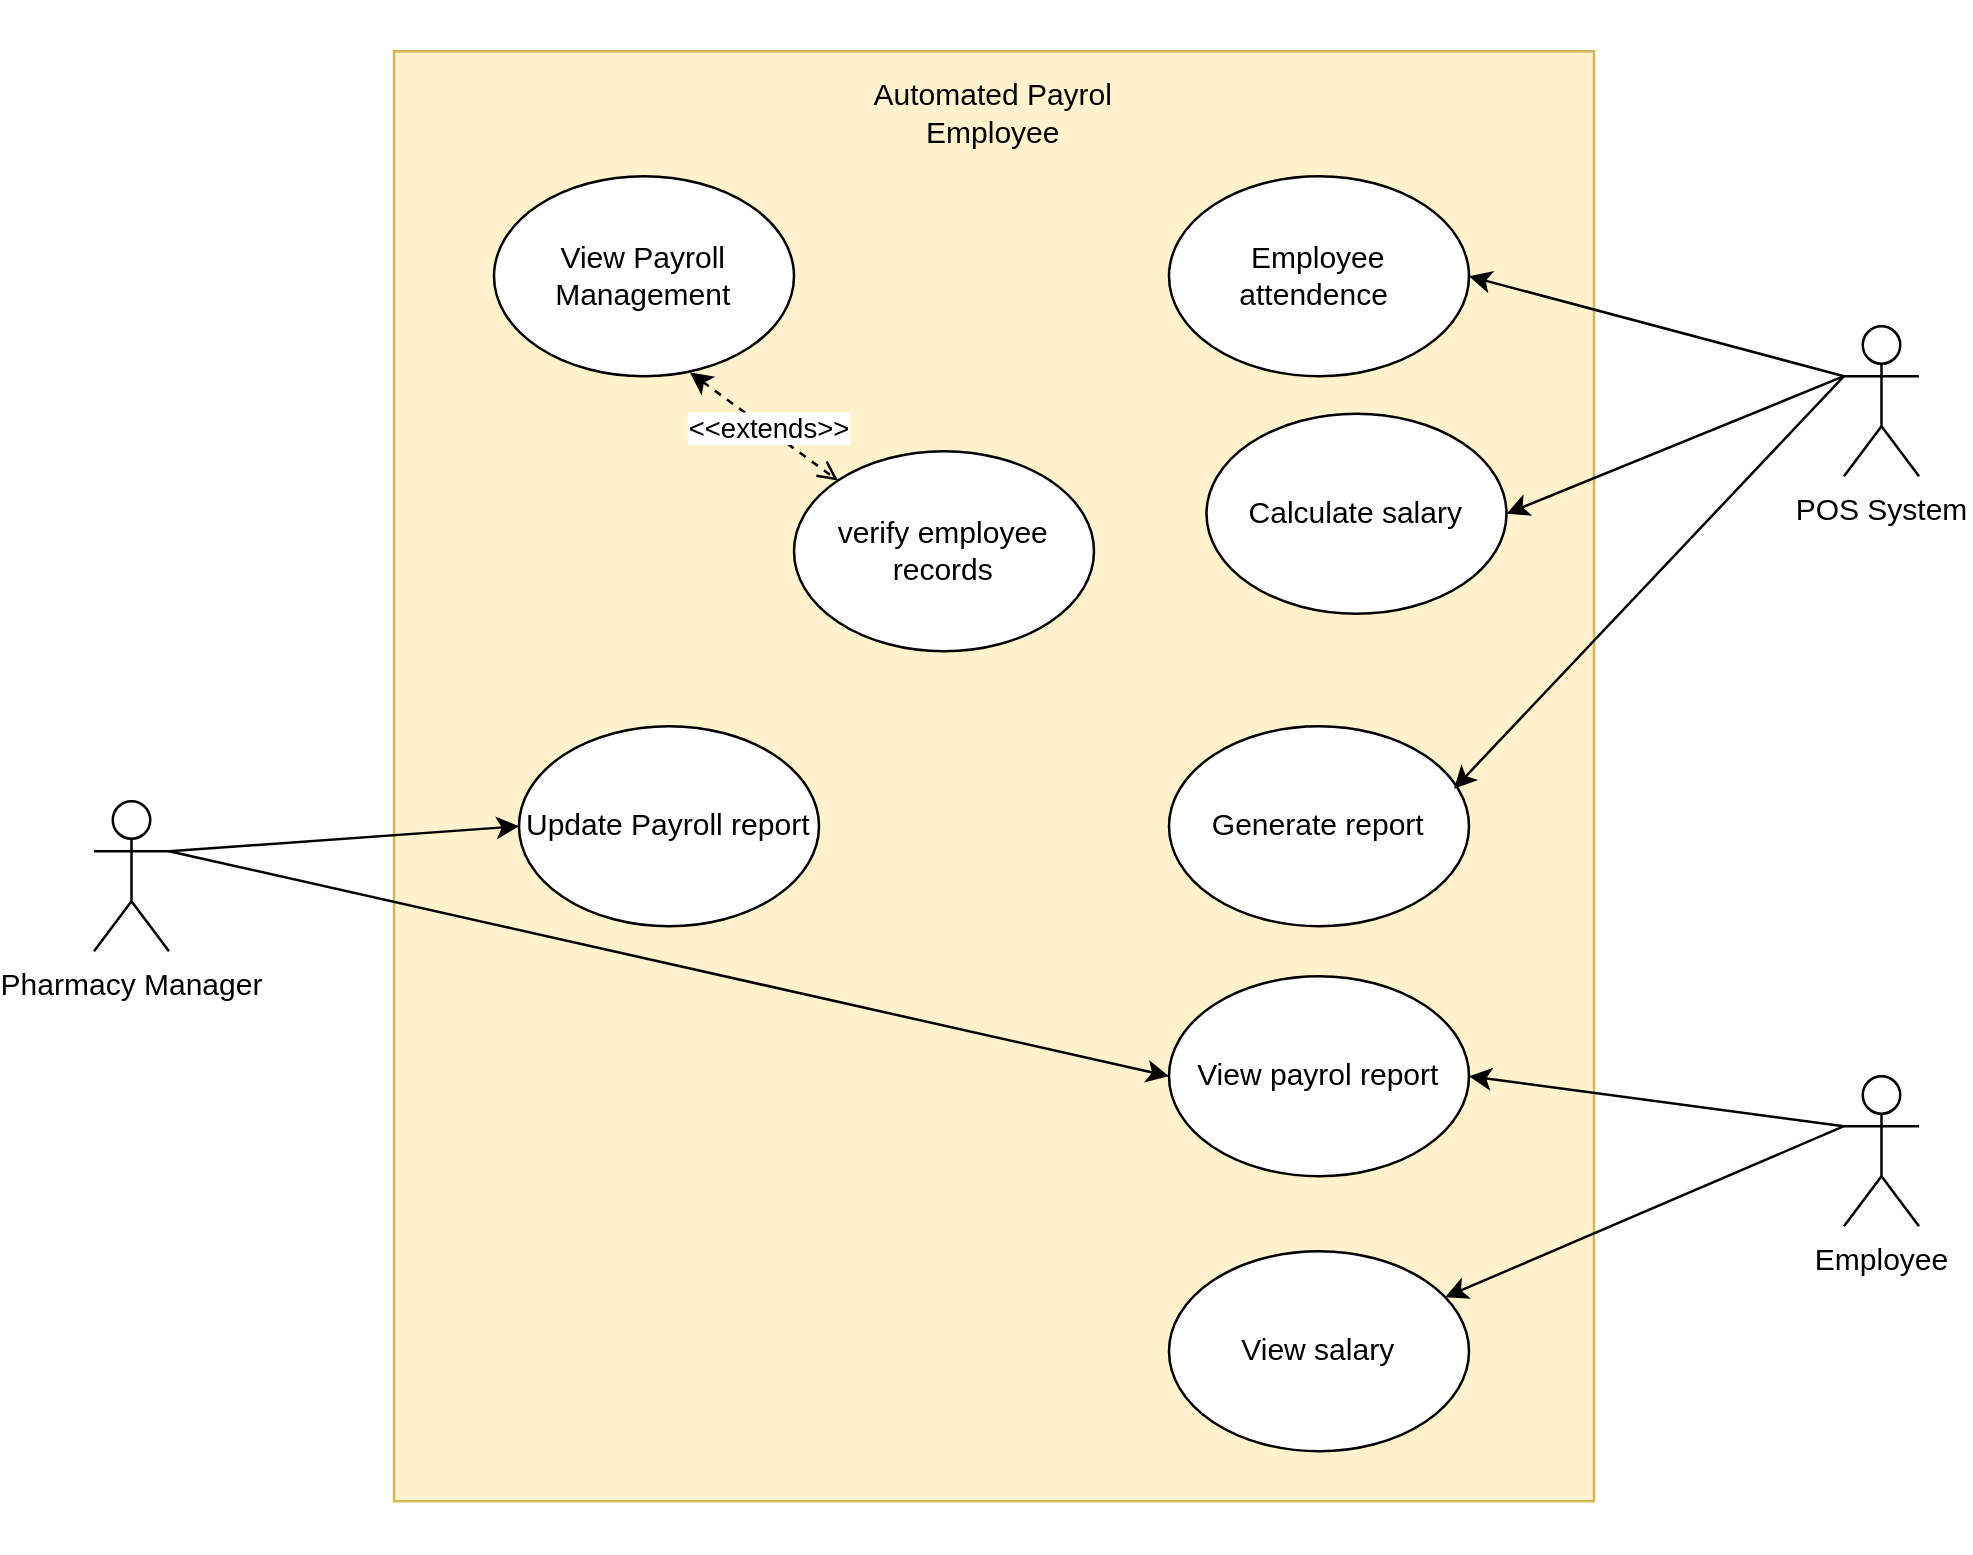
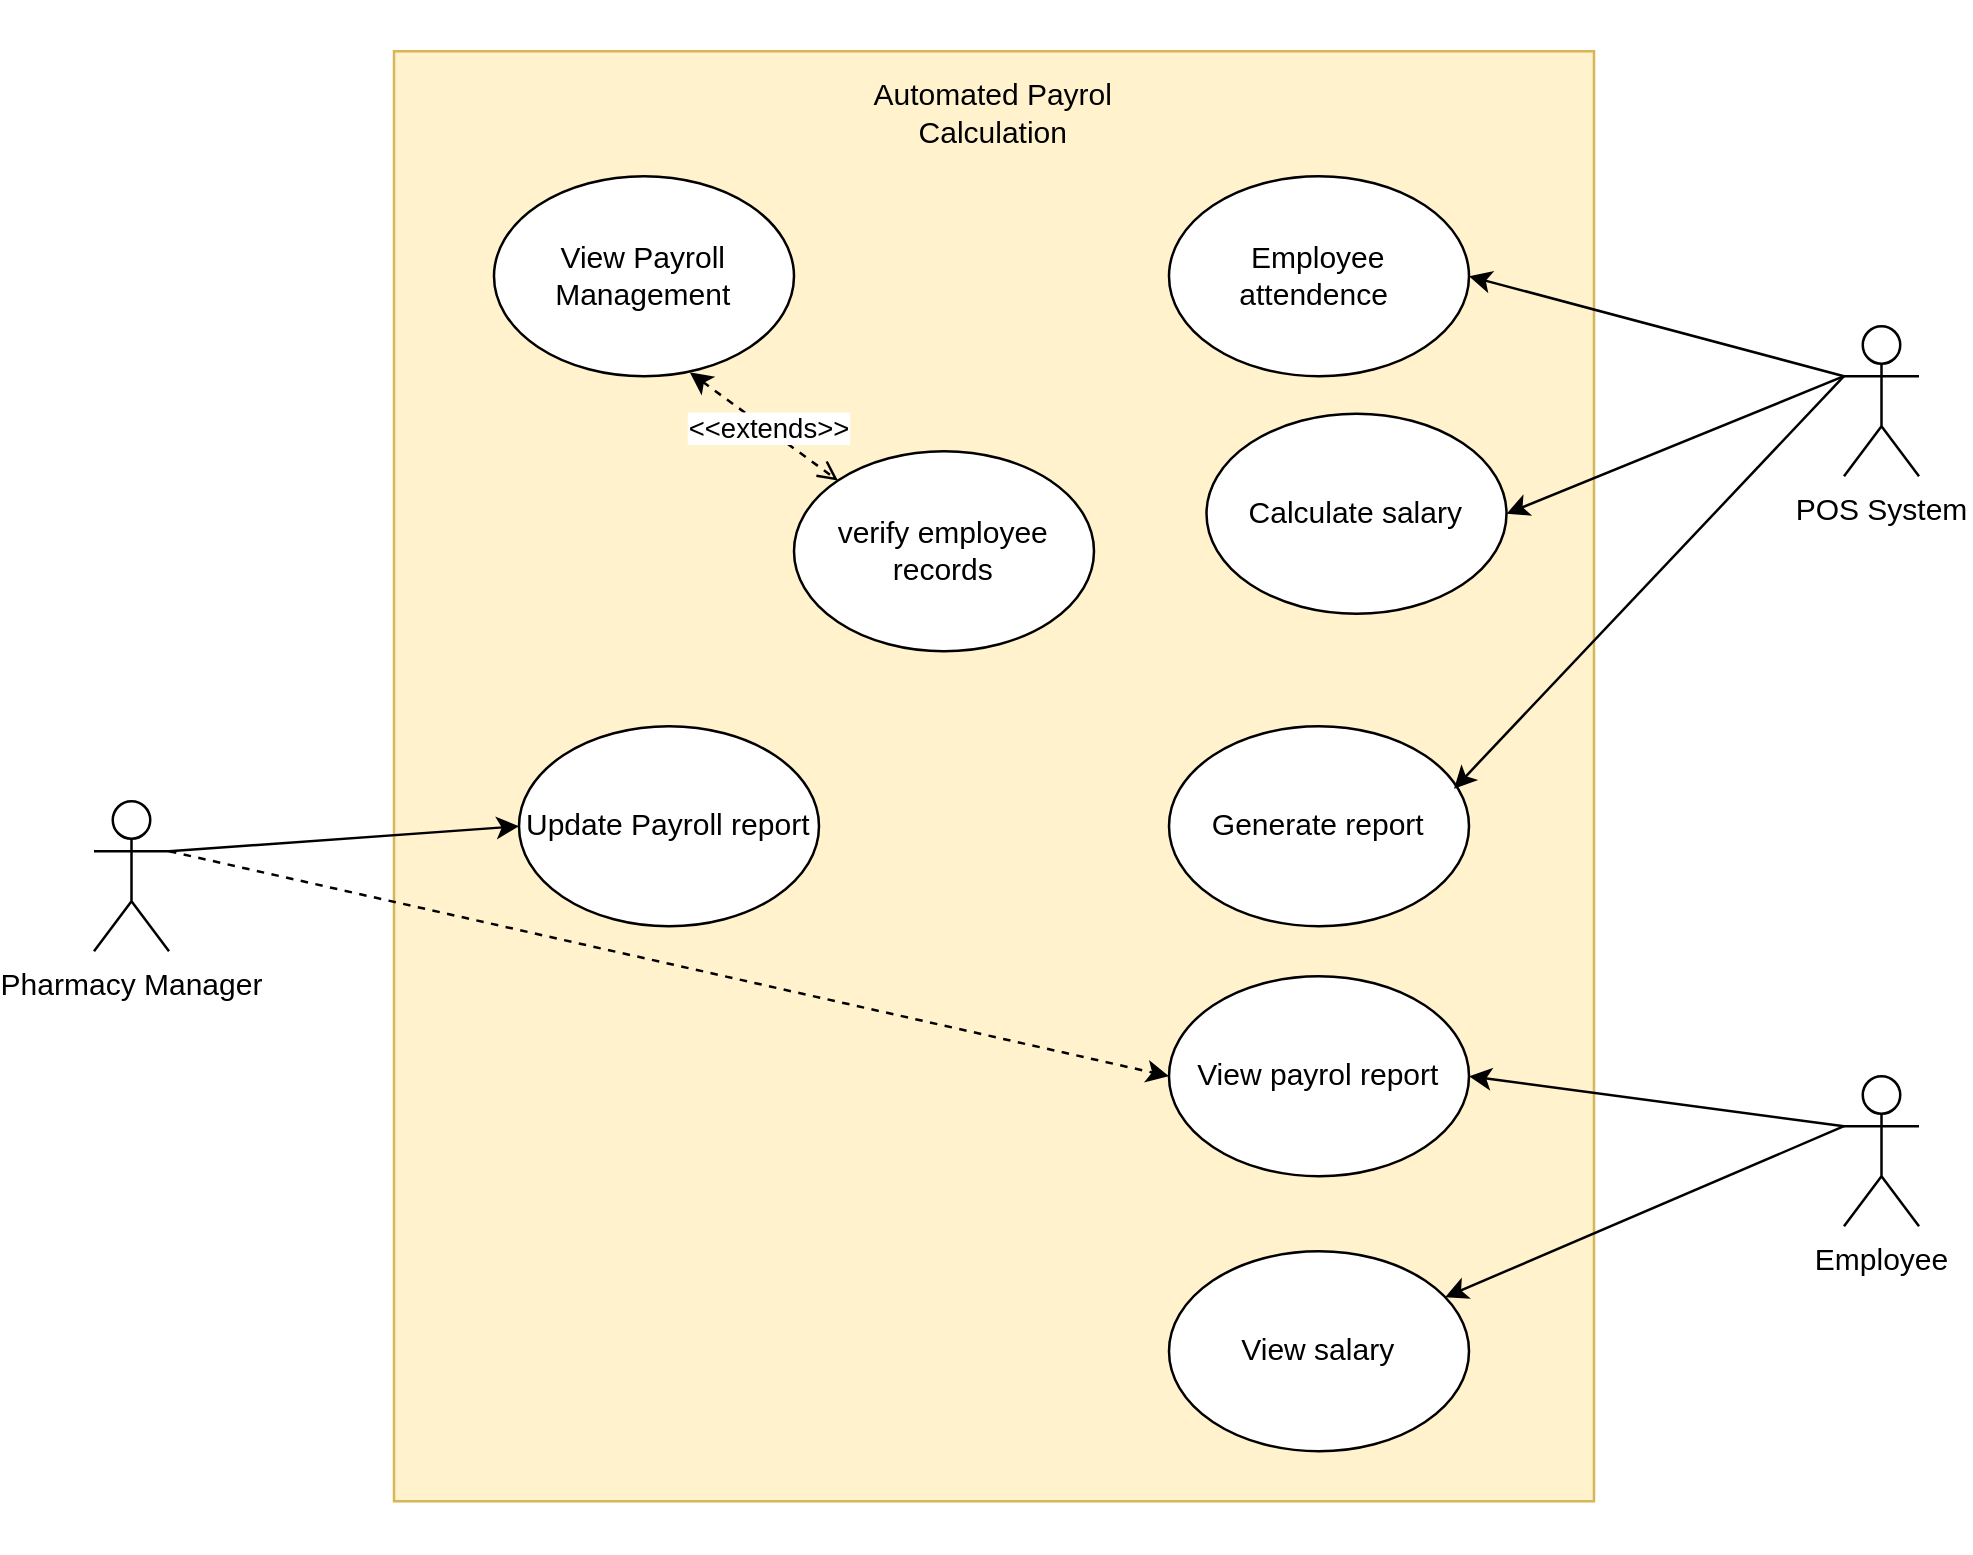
- <mxCell id="11" value="Automated Payrol Employee" style="text;html=1;align=center;verticalAlign=middle;whiteSpace=wrap;rounded=0;" parent="1" vertex="1"><mxGeometry x="315" y="30" width="130" height="30" as="geometry" /></mxCell>
+ <mxCell id="11" value="Automated Payrol Calculation" style="text;html=1;align=center;verticalAlign=middle;whiteSpace=wrap;rounded=0;" parent="1" vertex="1"><mxGeometry x="315" y="30" width="130" height="30" as="geometry" /></mxCell>
- <mxCell id="21" value="" style="endArrow=classic;html=1;rounded=0;exitX=1;exitY=0.333;exitDx=0;exitDy=0;exitPerimeter=0;entryX=0;entryY=0.5;entryDx=0;entryDy=0;" edge="1" parent="1" source="4" target="17"><mxGeometry width="50" height="50" relative="1" as="geometry"><mxPoint x="320" y="320" as="sourcePoint" /><mxPoint x="370" y="270" as="targetPoint" /></mxGeometry></mxCell>
+ <mxCell id="21" value="" style="endArrow=classic;html=1;rounded=0;exitX=1;exitY=0.333;exitDx=0;exitDy=0;exitPerimeter=0;entryX=0;entryY=0.5;entryDx=0;entryDy=0;dashed=1;" edge="1" parent="1" source="4" target="17"><mxGeometry width="50" height="50" relative="1" as="geometry"><mxPoint x="320" y="320" as="sourcePoint" /><mxPoint x="370" y="270" as="targetPoint" /></mxGeometry></mxCell>
